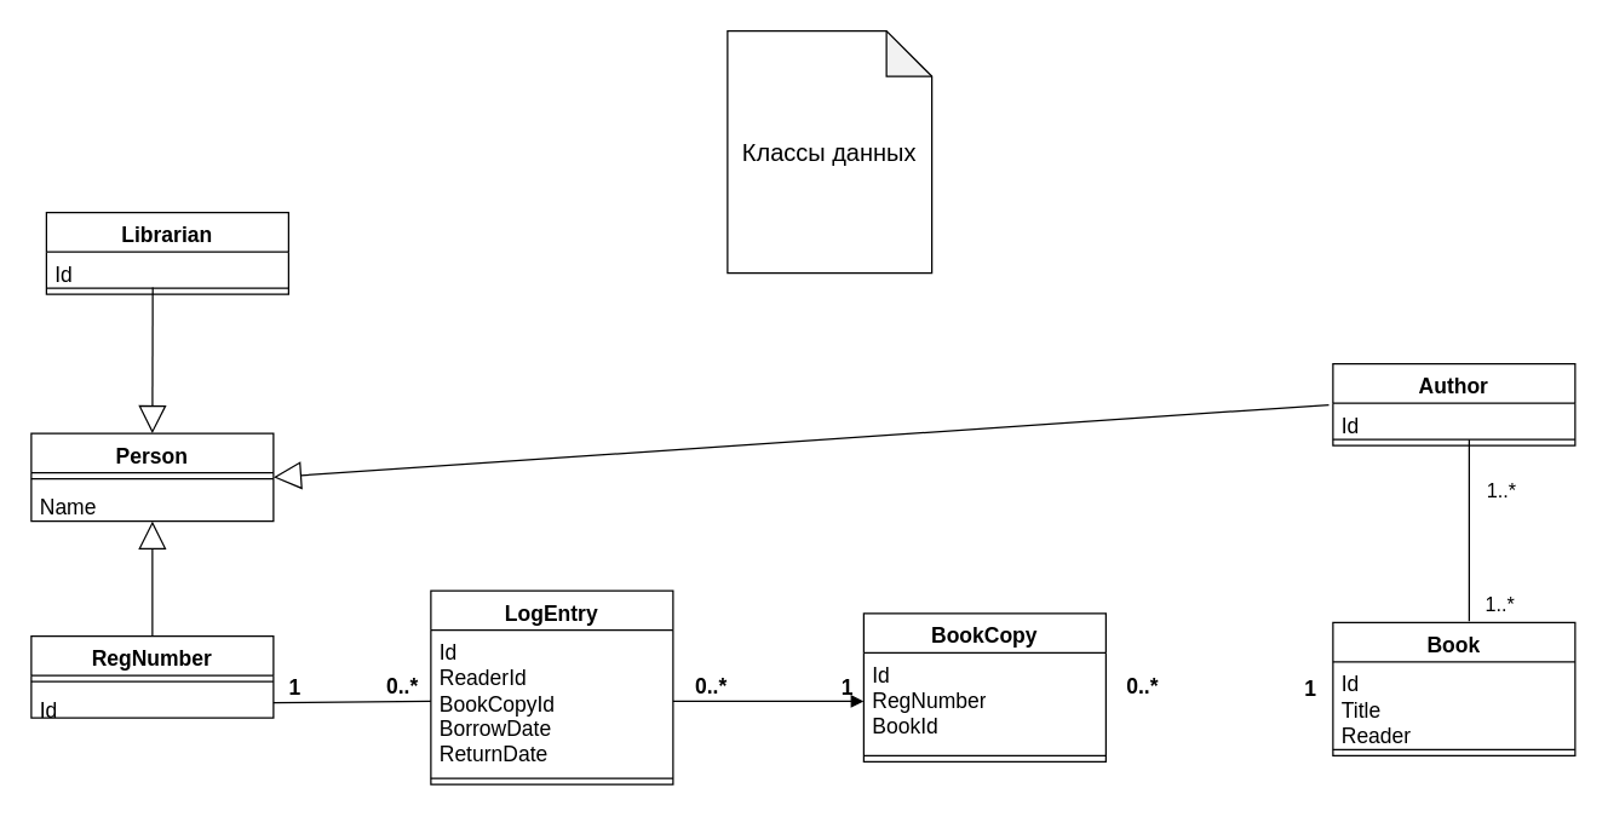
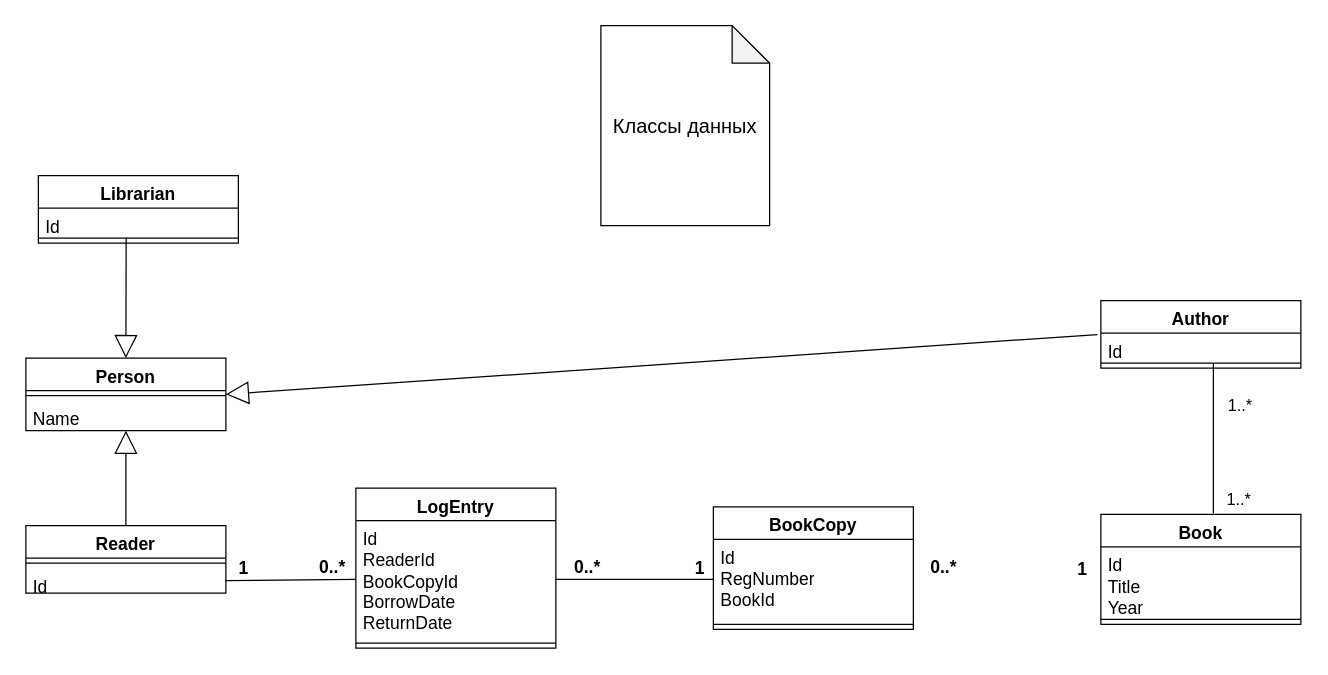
- <mxCell id="6" value="RegNumber" style="swimlane;fontStyle=1;align=center;verticalAlign=top;childLayout=stackLayout;horizontal=1;startSize=26;horizontalStack=0;resizeParent=1;resizeParentMax=0;resizeLast=0;collapsible=1;marginBottom=0;whiteSpace=wrap;html=1;fontSize=14;" vertex="1" parent="1"><mxGeometry x="20" y="420" width="160" height="54" as="geometry"><mxRectangle x="330" y="410" width="100" height="30" as="alternateBounds" /></mxGeometry></mxCell>
+ <mxCell id="6" value="Reader" style="swimlane;fontStyle=1;align=center;verticalAlign=top;childLayout=stackLayout;horizontal=1;startSize=26;horizontalStack=0;resizeParent=1;resizeParentMax=0;resizeLast=0;collapsible=1;marginBottom=0;whiteSpace=wrap;html=1;fontSize=14;" vertex="1" parent="1"><mxGeometry x="20" y="420" width="160" height="54" as="geometry"><mxRectangle x="330" y="410" width="100" height="30" as="alternateBounds" /></mxGeometry></mxCell>
- <mxCell id="25" value="" style="endArrow=block;html=1;rounded=0;exitX=1;exitY=0.5;exitDx=0;exitDy=0;entryX=0;entryY=0.5;entryDx=0;entryDy=0;" edge="1" parent="1" source="4" target="23"><mxGeometry width="50" height="50" relative="1" as="geometry"><mxPoint x="480" y="460" as="sourcePoint" /><mxPoint x="530" y="410" as="targetPoint" /></mxGeometry></mxCell>
+ <mxCell id="25" value="" style="endArrow=none;html=1;rounded=0;exitX=1;exitY=0.5;exitDx=0;exitDy=0;entryX=0;entryY=0.5;entryDx=0;entryDy=0;" edge="1" parent="1" source="4" target="23"><mxGeometry width="50" height="50" relative="1" as="geometry"><mxPoint x="480" y="460" as="sourcePoint" /><mxPoint x="530" y="410" as="targetPoint" /></mxGeometry></mxCell>
- <mxCell id="29" value="&lt;div&gt;Id&lt;/div&gt;&lt;div&gt;Title&lt;/div&gt;&lt;div&gt;Reader&lt;/div&gt;" style="text;strokeColor=none;fillColor=none;align=left;verticalAlign=top;spacingLeft=4;spacingRight=4;overflow=hidden;rotatable=0;points=[[0,0.5],[1,0.5]];portConstraint=eastwest;whiteSpace=wrap;html=1;fontSize=14;" vertex="1" parent="28"><mxGeometry y="26" width="160" height="54" as="geometry" /></mxCell>
+ <mxCell id="29" value="&lt;div&gt;Id&lt;/div&gt;&lt;div&gt;Title&lt;/div&gt;&lt;div&gt;Year&lt;/div&gt;" style="text;strokeColor=none;fillColor=none;align=left;verticalAlign=top;spacingLeft=4;spacingRight=4;overflow=hidden;rotatable=0;points=[[0,0.5],[1,0.5]];portConstraint=eastwest;whiteSpace=wrap;html=1;fontSize=14;" vertex="1" parent="28"><mxGeometry y="26" width="160" height="54" as="geometry" /></mxCell>
